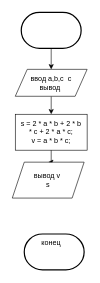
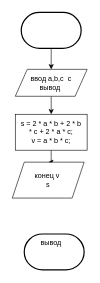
- <mxCell id="13" value="вывод v&amp;nbsp;&lt;br&gt;s" style="shape=parallelogram;perimeter=parallelogramPerimeter;whiteSpace=wrap;html=1;fixedSize=1;" vertex="1" parent="1"><mxGeometry x="20" y="270" width="120" height="60" as="geometry" /></mxCell>
+ <mxCell id="13" value="конец v&amp;nbsp;&lt;br&gt;s" style="shape=parallelogram;perimeter=parallelogramPerimeter;whiteSpace=wrap;html=1;fixedSize=1;" vertex="1" parent="1"><mxGeometry x="20" y="270" width="120" height="60" as="geometry" /></mxCell>
- <mxCell id="12" value="конец" style="text;html=1;strokeColor=none;fillColor=none;align=center;verticalAlign=middle;whiteSpace=wrap;rounded=0;" parent="1" vertex="1"><mxGeometry x="55" y="390" width="60" height="30" as="geometry" /></mxCell>
+ <mxCell id="12" value="вывод" style="text;html=1;strokeColor=none;fillColor=none;align=center;verticalAlign=middle;whiteSpace=wrap;rounded=0;" parent="1" vertex="1"><mxGeometry x="55" y="390" width="60" height="30" as="geometry" /></mxCell>
